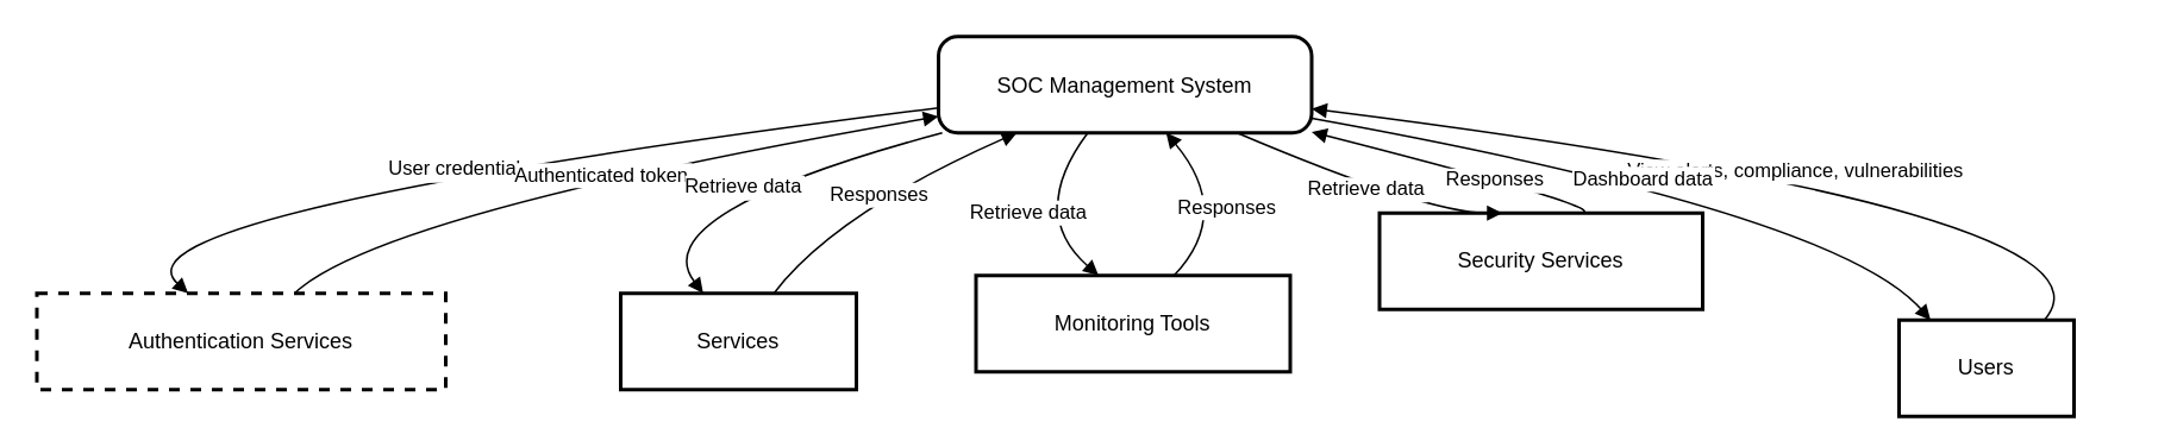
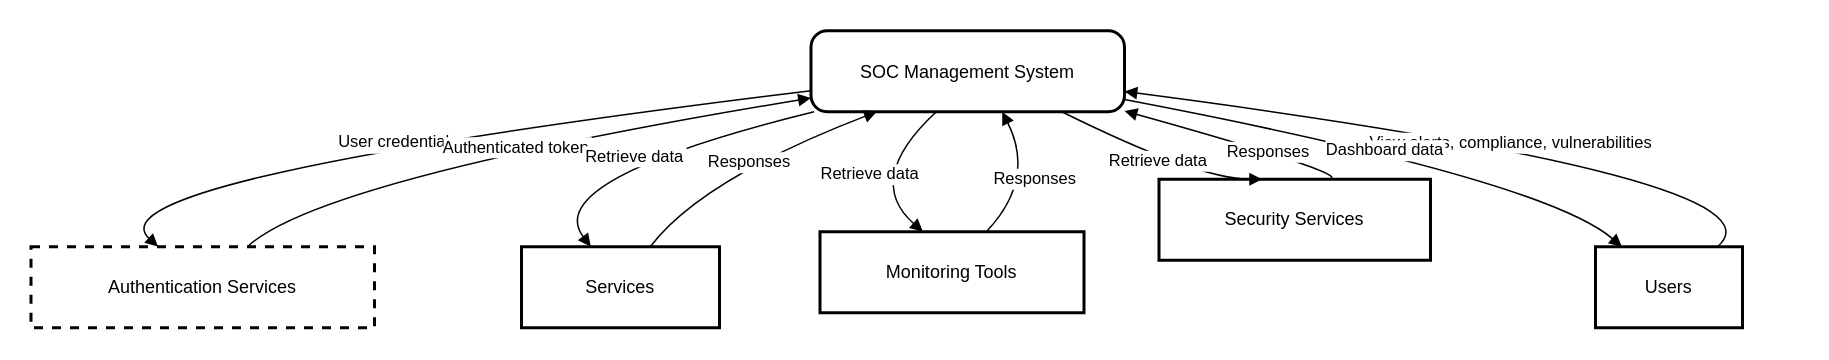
- <mxCell id="2" value="SOC Management System" style="rounded=1;arcSize=20;strokeWidth=2" vertex="1" parent="1"><mxGeometry x="525" y="20" width="209" height="54" as="geometry" /></mxCell>
+ <mxCell id="2" value="SOC Management System" style="rounded=1;arcSize=20;strokeWidth=2" vertex="1" parent="1"><mxGeometry x="540" y="20" width="209" height="54" as="geometry" /></mxCell>
- <mxCell id="3" value="Users" style="whiteSpace=wrap;strokeWidth=2;" vertex="1" parent="1"><mxGeometry x="1063" y="179" width="98" height="54" as="geometry" /></mxCell>
+ <mxCell id="3" value="Users" style="whiteSpace=wrap;strokeWidth=2;" vertex="1" parent="1"><mxGeometry x="1063" y="164" width="98" height="54" as="geometry" /></mxCell>
